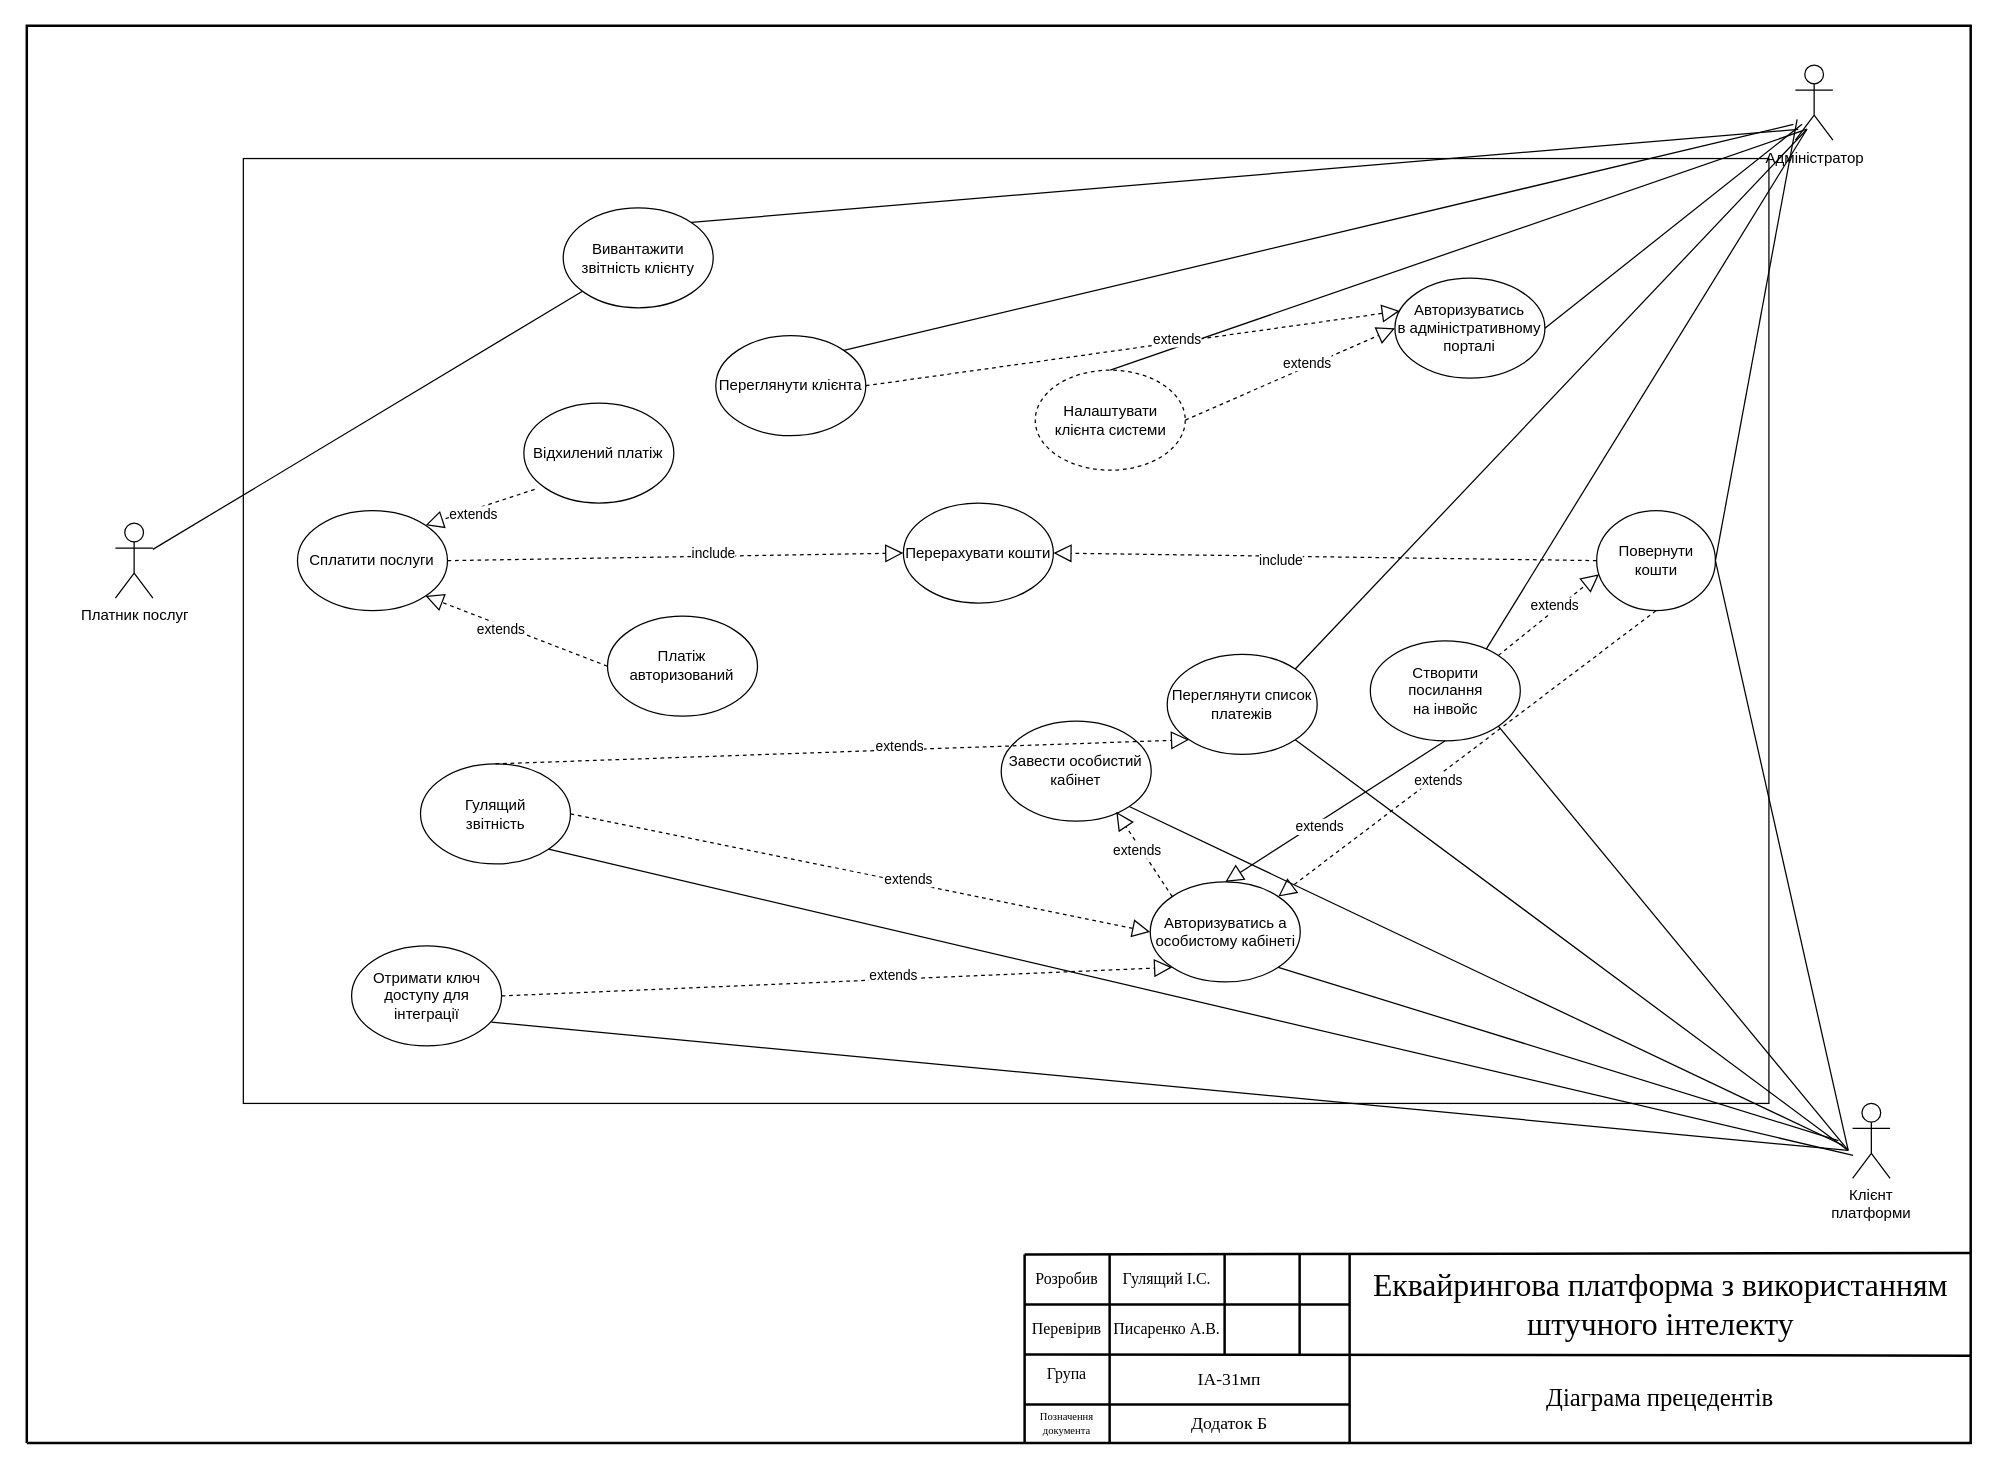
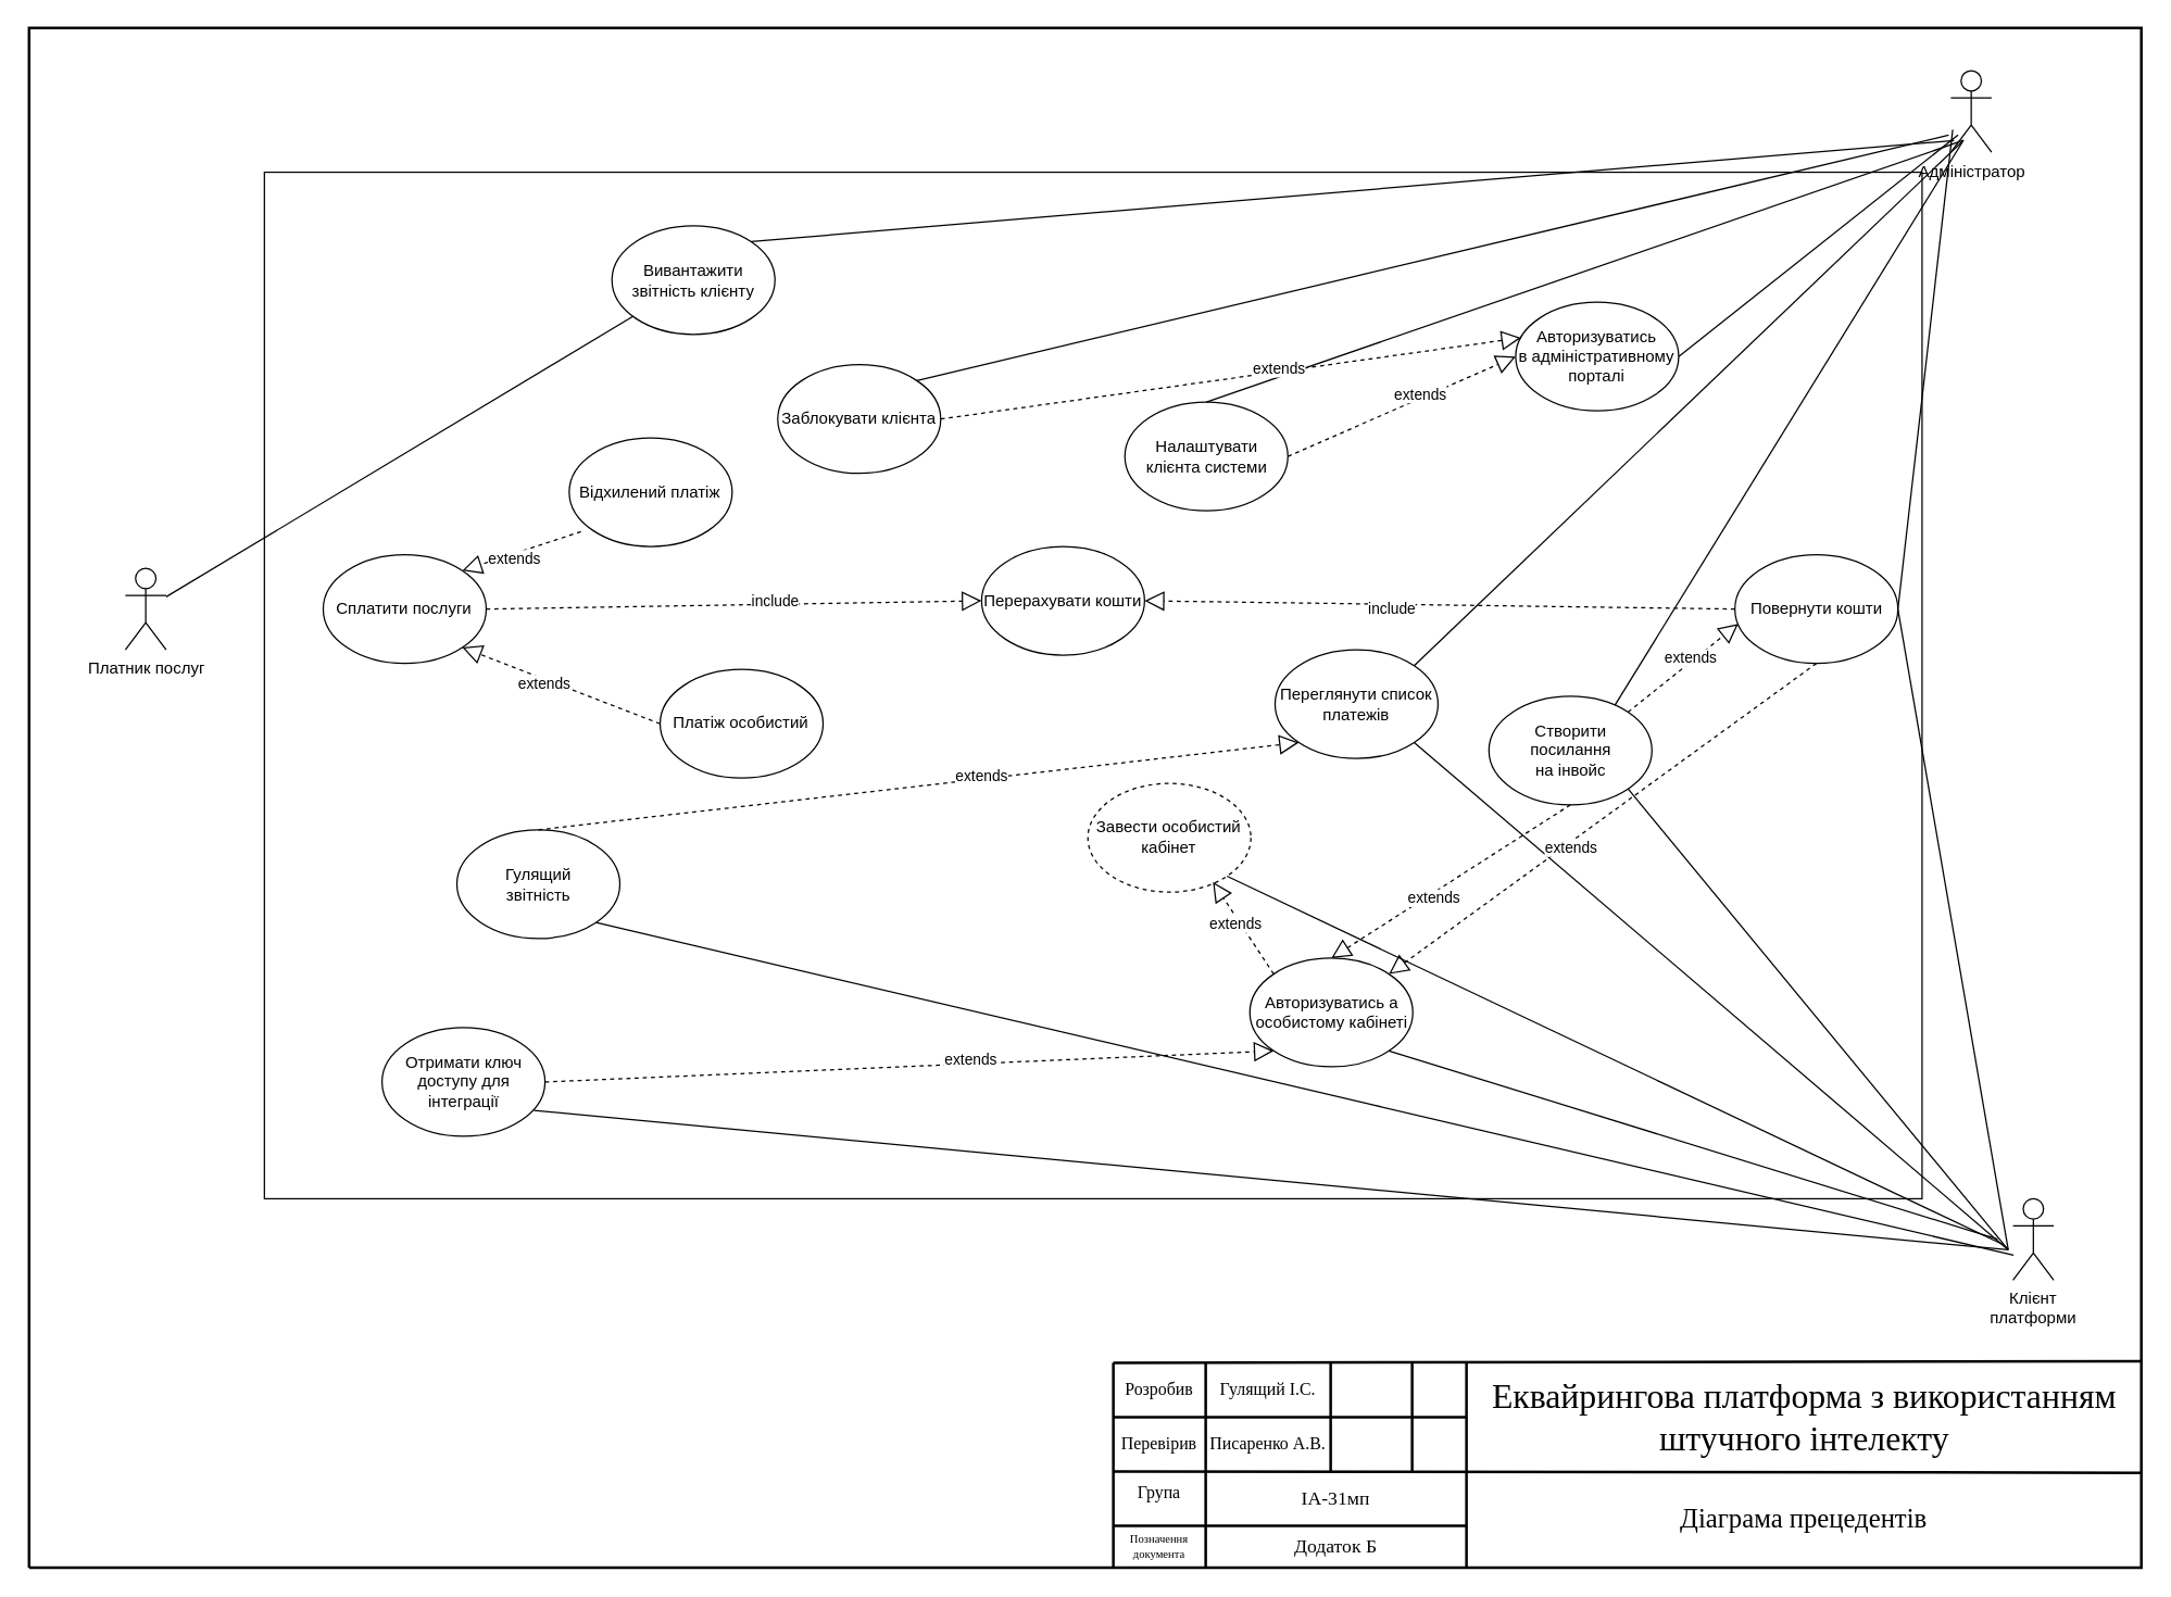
- <mxCell id="56" value="Переглянути клієнта" style="ellipse;whiteSpace=wrap;html=1;" parent="1" vertex="1"><mxGeometry x="571.92" y="268.07" width="120" height="80" as="geometry" /></mxCell>
+ <mxCell id="56" value="Заблокувати клієнта" style="ellipse;whiteSpace=wrap;html=1;" parent="1" vertex="1"><mxGeometry x="571.92" y="268.07" width="120" height="80" as="geometry" /></mxCell>
- <mxCell id="53" value="Налаштувати клієнта системи" style="ellipse;whiteSpace=wrap;html=1;dashed=1;" parent="1" vertex="1"><mxGeometry x="827.5" y="295.63" width="120" height="80" as="geometry" /></mxCell>
+ <mxCell id="53" value="Налаштувати клієнта системи" style="ellipse;whiteSpace=wrap;html=1;" parent="1" vertex="1"><mxGeometry x="827.5" y="295.63" width="120" height="80" as="geometry" /></mxCell>
- <mxCell id="39" value="Повернути кошти" style="ellipse;whiteSpace=wrap;html=1;" parent="1" vertex="1"><mxGeometry x="1276.64" y="408" width="95" height="80" as="geometry" /></mxCell>
+ <mxCell id="39" value="Повернути кошти" style="ellipse;whiteSpace=wrap;html=1;" parent="1" vertex="1"><mxGeometry x="1276.64" y="408" width="120" height="80" as="geometry" /></mxCell>
- <mxCell id="59" value="Платіж авторизований" style="ellipse;whiteSpace=wrap;html=1;" parent="1" vertex="1"><mxGeometry x="485.307" y="492.477" width="120" height="80" as="geometry" /></mxCell>
+ <mxCell id="59" value="Платіж особистий" style="ellipse;whiteSpace=wrap;html=1;" parent="1" vertex="1"><mxGeometry x="485.307" y="492.477" width="120" height="80" as="geometry" /></mxCell>
- <mxCell id="48" value="Переглянути список платежів" style="ellipse;whiteSpace=wrap;html=1;" parent="1" vertex="1"><mxGeometry x="933.06" y="523" width="120" height="80" as="geometry" /></mxCell>
+ <mxCell id="48" value="Переглянути список платежів" style="ellipse;whiteSpace=wrap;html=1;" parent="1" vertex="1"><mxGeometry x="938.06" y="478" width="120" height="80" as="geometry" /></mxCell>
- <mxCell id="33" value="Завести особистий&lt;br&gt;кабінет" style="ellipse;whiteSpace=wrap;html=1;" parent="1" vertex="1"><mxGeometry x="800.27" y="576.42" width="120" height="80" as="geometry" /></mxCell>
+ <mxCell id="33" value="Завести особистий&lt;br&gt;кабінет" style="ellipse;whiteSpace=wrap;html=1;dashed=1;" parent="1" vertex="1"><mxGeometry x="800.27" y="576.42" width="120" height="80" as="geometry" /></mxCell>
- <mxCell id="72" value="" style="endArrow=block;dashed=0;endFill=0;endSize=12;html=1;rounded=0;entryX=0.5;entryY=0;entryDx=0;entryDy=0;exitX=0.5;exitY=1;exitDx=0;exitDy=0;" parent="1" source="35" target="31" edge="1"><mxGeometry width="160" relative="1" as="geometry"><mxPoint x="845.874" y="756.874" as="sourcePoint" /><mxPoint x="1079.874" y="799.874" as="targetPoint" /></mxGeometry></mxCell>
+ <mxCell id="72" value="" style="endArrow=block;dashed=1;endFill=0;endSize=12;html=1;rounded=0;entryX=0.5;entryY=0;entryDx=0;entryDy=0;exitX=0.5;exitY=1;exitDx=0;exitDy=0;" parent="1" source="35" target="31" edge="1"><mxGeometry width="160" relative="1" as="geometry"><mxPoint x="845.874" y="756.874" as="sourcePoint" /><mxPoint x="1079.874" y="799.874" as="targetPoint" /></mxGeometry></mxCell>
- <mxCell id="66" value="" style="endArrow=block;dashed=1;endFill=0;endSize=12;html=1;rounded=0;entryX=0;entryY=0.5;entryDx=0;entryDy=0;exitX=1;exitY=0.5;exitDx=0;exitDy=0;" parent="1" source="37" target="31" edge="1"><mxGeometry width="160" relative="1" as="geometry"><mxPoint x="781.937" y="712.937" as="sourcePoint" /><mxPoint x="931.937" y="549.937" as="targetPoint" /></mxGeometry></mxCell>
- <mxCell id="67" value="extends" style="edgeLabel;html=1;align=center;verticalAlign=middle;resizable=0;points=[];" parent="66" vertex="1" connectable="0"><mxGeometry x="0.164" y="3" relative="1" as="geometry"><mxPoint as="offset" /></mxGeometry></mxCell>
